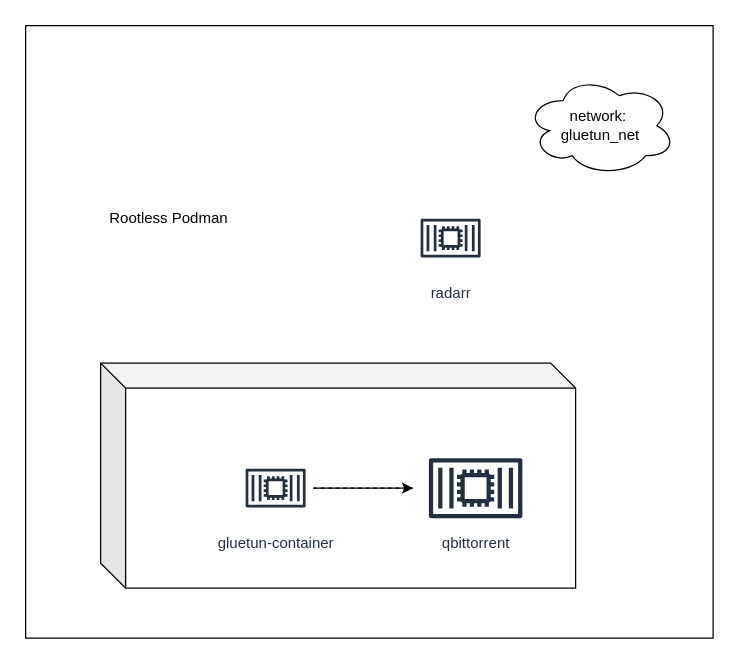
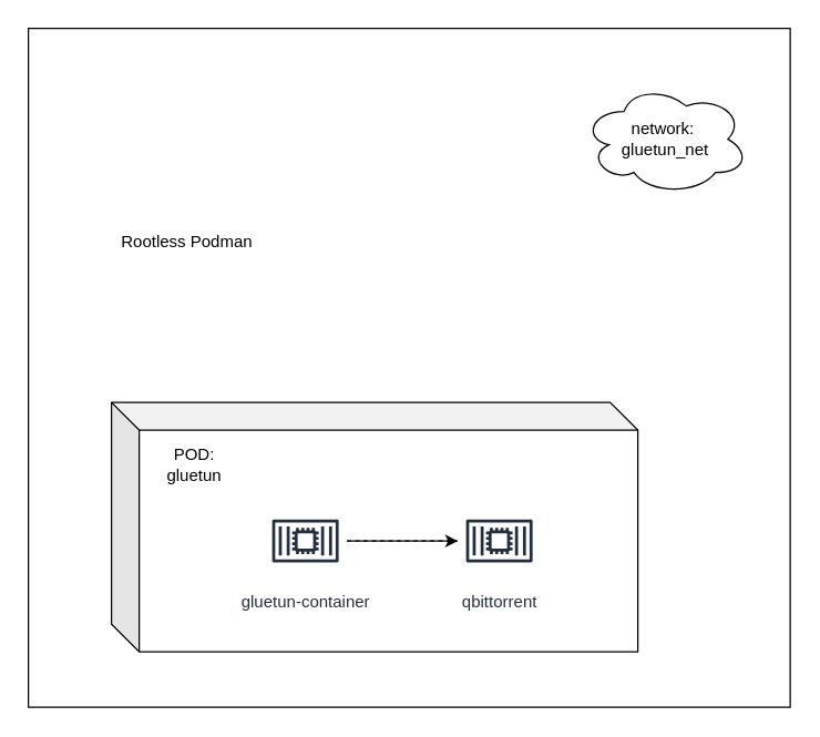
- <mxCell id="9" value="radarr" style="sketch=0;outlineConnect=0;fontColor=#232F3E;gradientColor=none;strokeColor=#232F3E;fillColor=#ffffff;dashed=0;verticalLabelPosition=bottom;verticalAlign=top;align=center;html=1;fontSize=12;fontStyle=0;aspect=fixed;shape=mxgraph.aws4.resourceIcon;resIcon=mxgraph.aws4.container_2;" vertex="1" parent="1"><mxGeometry x="330" y="160" width="60" height="60" as="geometry" /></mxCell>
+ <mxCell id="8" value="POD: gluetun" style="text;html=1;align=center;verticalAlign=middle;whiteSpace=wrap;rounded=0;" vertex="1" parent="1"><mxGeometry x="110" y="320" width="60" height="30" as="geometry" /></mxCell>
- <mxCell id="7" value="qbittorrent" style="sketch=0;outlineConnect=0;fontColor=#232F3E;gradientColor=none;strokeColor=#232F3E;fillColor=#ffffff;dashed=0;verticalLabelPosition=bottom;verticalAlign=top;align=center;html=1;fontSize=12;fontStyle=0;aspect=fixed;shape=mxgraph.aws4.resourceIcon;resIcon=mxgraph.aws4.container_2;" vertex="1" parent="1"><mxGeometry x="330" y="360" width="100" height="60" as="geometry" /></mxCell>
+ <mxCell id="7" value="qbittorrent" style="sketch=0;outlineConnect=0;fontColor=#232F3E;gradientColor=none;strokeColor=#232F3E;fillColor=#ffffff;dashed=0;verticalLabelPosition=bottom;verticalAlign=top;align=center;html=1;fontSize=12;fontStyle=0;aspect=fixed;shape=mxgraph.aws4.resourceIcon;resIcon=mxgraph.aws4.container_2;" vertex="1" parent="1"><mxGeometry x="330" y="360" width="60" height="60" as="geometry" /></mxCell>
